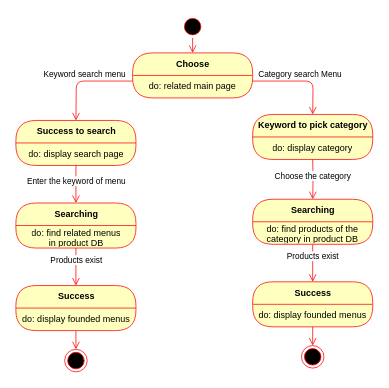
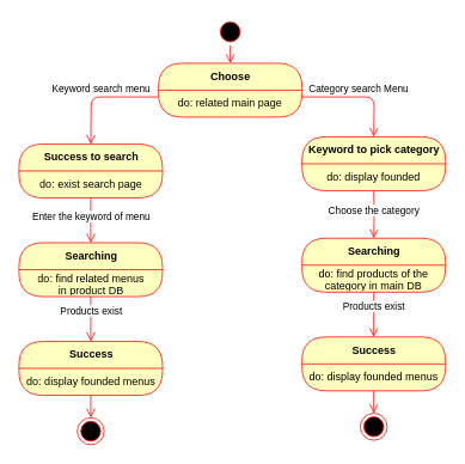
- <mxCell id="19" value="do: display category" style="text;html=1;strokeColor=none;fillColor=none;align=center;verticalAlign=middle;spacingLeft=4;spacingRight=4;whiteSpace=wrap;overflow=hidden;rotatable=0;fontColor=#000000;" vertex="1" parent="18"><mxGeometry y="30" width="160" height="30" as="geometry" /></mxCell>
+ <mxCell id="19" value="do: display founded" style="text;html=1;strokeColor=none;fillColor=none;align=center;verticalAlign=middle;spacingLeft=4;spacingRight=4;whiteSpace=wrap;overflow=hidden;rotatable=0;fontColor=#000000;" vertex="1" parent="18"><mxGeometry y="30" width="160" height="30" as="geometry" /></mxCell>
- <mxCell id="5" value="do: display search page" style="text;html=1;strokeColor=none;fillColor=none;align=center;verticalAlign=middle;spacingLeft=4;spacingRight=4;whiteSpace=wrap;overflow=hidden;rotatable=0;fontColor=#000000;" vertex="1" parent="4"><mxGeometry y="30" width="160" height="30" as="geometry" /></mxCell>
+ <mxCell id="5" value="do: exist search page" style="text;html=1;strokeColor=none;fillColor=none;align=center;verticalAlign=middle;spacingLeft=4;spacingRight=4;whiteSpace=wrap;overflow=hidden;rotatable=0;fontColor=#000000;" vertex="1" parent="4"><mxGeometry y="30" width="160" height="30" as="geometry" /></mxCell>
- <mxCell id="21" value="do: find products of the category in product DB&lt;br&gt;" style="text;html=1;strokeColor=none;fillColor=none;align=center;verticalAlign=middle;spacingLeft=4;spacingRight=4;whiteSpace=wrap;overflow=hidden;rotatable=0;fontColor=#000000;" vertex="1" parent="20"><mxGeometry y="30" width="160" height="30" as="geometry" /></mxCell>
+ <mxCell id="21" value="do: find products of the category in main DB&lt;br&gt;" style="text;html=1;strokeColor=none;fillColor=none;align=center;verticalAlign=middle;spacingLeft=4;spacingRight=4;whiteSpace=wrap;overflow=hidden;rotatable=0;fontColor=#000000;" vertex="1" parent="20"><mxGeometry y="30" width="160" height="30" as="geometry" /></mxCell>
